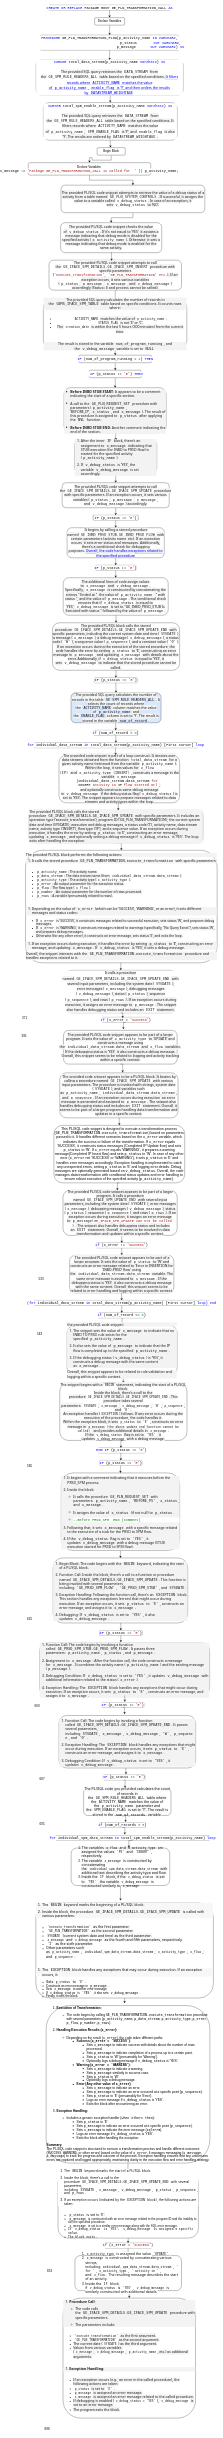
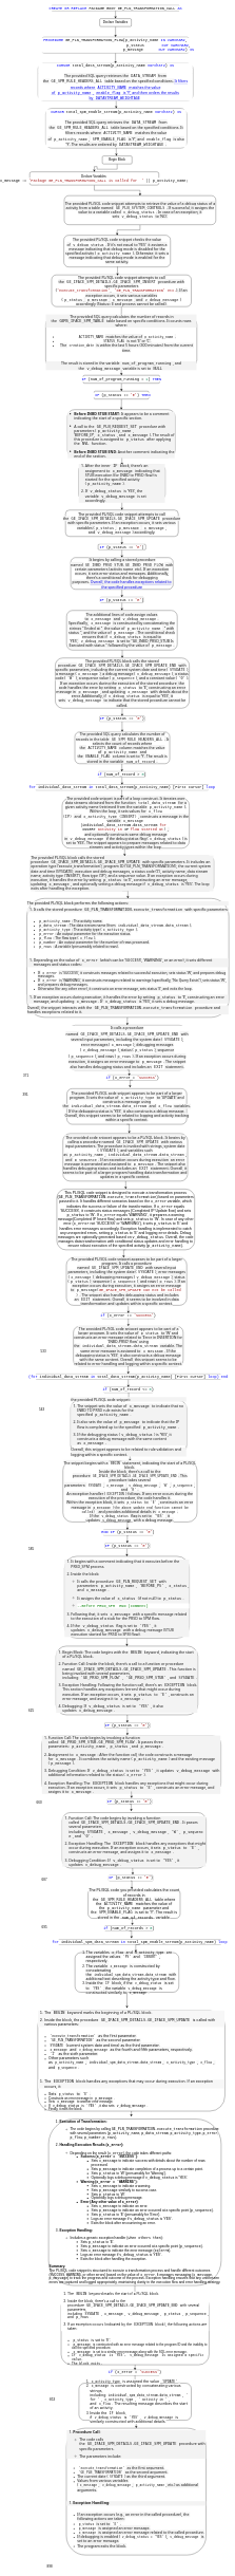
- <mxCell id="47" value="&lt;span style=&quot;color: rgba(0, 0, 0, 0.894); font-family: SegoeUIVariable, SegoeUI, &amp;quot;Segoe UI&amp;quot;, &amp;quot;Helvetica Neue&amp;quot;, Helvetica, &amp;quot;Microsoft YaHei&amp;quot;, &amp;quot;Meiryo UI&amp;quot;, Meiryo, &amp;quot;Arial Unicode MS&amp;quot;, sans-serif; font-size: 14px; text-align: left; background-color: rgb(243, 243, 243);&quot;&gt;The provided SQL query calculates the number of records in the table&amp;nbsp;&lt;/span&gt;&lt;code style=&quot;white-space-collapse: preserve; font-size: 14px; line-height: var(--cib-type-body1-line-height); font-variation-settings: var(--cib-type-body1-font-variation-settings); margin: 0px 2px; padding: 1px 4px; box-sizing: border-box; border: 1px solid var(--cib-color-stroke-neutral-primary); border-radius: var(--cib-border-radius-medium); background: var(--cib-color-syntax-background-surface); color: rgba(0, 0, 0, 0.894); text-align: left;&quot;&gt;GE_SPM_RULE_HEADERS_ALL&lt;/code&gt;&lt;span style=&quot;color: rgba(0, 0, 0, 0.894); font-family: SegoeUIVariable, SegoeUI, &amp;quot;Segoe UI&amp;quot;, &amp;quot;Helvetica Neue&amp;quot;, Helvetica, &amp;quot;Microsoft YaHei&amp;quot;, &amp;quot;Meiryo UI&amp;quot;, Meiryo, &amp;quot;Arial Unicode MS&amp;quot;, sans-serif; font-size: 14px; text-align: left; background-color: rgb(243, 243, 243);&quot;&gt;. It selects the count of records where the&amp;nbsp;&lt;/span&gt;&lt;code style=&quot;white-space-collapse: preserve; font-size: 14px; line-height: var(--cib-type-body1-line-height); font-variation-settings: var(--cib-type-body1-font-variation-settings); margin: 0px 2px; padding: 1px 4px; box-sizing: border-box; border: 1px solid var(--cib-color-stroke-neutral-primary); border-radius: var(--cib-border-radius-medium); background: var(--cib-color-syntax-background-surface); color: rgba(0, 0, 0, 0.894); text-align: left;&quot;&gt;ACTIVITY_NAME&lt;/code&gt;&lt;span style=&quot;color: rgba(0, 0, 0, 0.894); font-family: SegoeUIVariable, SegoeUI, &amp;quot;Segoe UI&amp;quot;, &amp;quot;Helvetica Neue&amp;quot;, Helvetica, &amp;quot;Microsoft YaHei&amp;quot;, &amp;quot;Meiryo UI&amp;quot;, Meiryo, &amp;quot;Arial Unicode MS&amp;quot;, sans-serif; font-size: 14px; text-align: left; background-color: rgb(243, 243, 243);&quot;&gt;&amp;nbsp;column matches the value of&amp;nbsp;&lt;/span&gt;&lt;code style=&quot;white-space-collapse: preserve; font-size: 14px; line-height: var(--cib-type-body1-line-height); font-variation-settings: var(--cib-type-body1-font-variation-settings); margin: 0px 2px; padding: 1px 4px; box-sizing: border-box; border: 1px solid var(--cib-color-stroke-neutral-primary); border-radius: var(--cib-border-radius-medium); background: var(--cib-color-syntax-background-surface); color: rgba(0, 0, 0, 0.894); text-align: left;&quot;&gt;p_activity_name&lt;/code&gt;&lt;span style=&quot;color: rgba(0, 0, 0, 0.894); font-family: SegoeUIVariable, SegoeUI, &amp;quot;Segoe UI&amp;quot;, &amp;quot;Helvetica Neue&amp;quot;, Helvetica, &amp;quot;Microsoft YaHei&amp;quot;, &amp;quot;Meiryo UI&amp;quot;, Meiryo, &amp;quot;Arial Unicode MS&amp;quot;, sans-serif; font-size: 14px; text-align: left; background-color: rgb(243, 243, 243);&quot;&gt;&amp;nbsp;and the&amp;nbsp;&lt;/span&gt;&lt;code style=&quot;white-space-collapse: preserve; font-size: 14px; line-height: var(--cib-type-body1-line-height); font-variation-settings: var(--cib-type-body1-font-variation-settings); margin: 0px 2px; padding: 1px 4px; box-sizing: border-box; border: 1px solid var(--cib-color-stroke-neutral-primary); border-radius: var(--cib-border-radius-medium); background: var(--cib-color-syntax-background-surface); color: rgba(0, 0, 0, 0.894); text-align: left;&quot;&gt;ENABLE_FLAG&lt;/code&gt;&lt;span style=&quot;color: rgba(0, 0, 0, 0.894); font-family: SegoeUIVariable, SegoeUI, &amp;quot;Segoe UI&amp;quot;, &amp;quot;Helvetica Neue&amp;quot;, Helvetica, &amp;quot;Microsoft YaHei&amp;quot;, &amp;quot;Meiryo UI&amp;quot;, Meiryo, &amp;quot;Arial Unicode MS&amp;quot;, sans-serif; font-size: 14px; text-align: left; background-color: rgb(243, 243, 243);&quot;&gt;&amp;nbsp;column is set to ‘Y’. The result is stored in the variable&amp;nbsp;&lt;/span&gt;&lt;code style=&quot;white-space-collapse: preserve; font-size: 14px; line-height: var(--cib-type-body1-line-height); font-variation-settings: var(--cib-type-body1-font-variation-settings); margin: 0px 2px; padding: 1px 4px; box-sizing: border-box; border: 1px solid var(--cib-color-stroke-neutral-primary); border-radius: var(--cib-border-radius-medium); background: var(--cib-color-syntax-background-surface); color: rgba(0, 0, 0, 0.894); text-align: left;&quot;&gt;num_of_record&lt;/code&gt;&lt;span style=&quot;color: rgba(0, 0, 0, 0.894); font-family: SegoeUIVariable, SegoeUI, &amp;quot;Segoe UI&amp;quot;, &amp;quot;Helvetica Neue&amp;quot;, Helvetica, &amp;quot;Microsoft YaHei&amp;quot;, &amp;quot;Meiryo UI&amp;quot;, Meiryo, &amp;quot;Arial Unicode MS&amp;quot;, sans-serif; font-size: 14px; text-align: left; background-color: rgb(243, 243, 243);&quot;&gt;.&lt;/span&gt;" style="rounded=1;whiteSpace=wrap;html=1;fillColor=#dae8fc;" parent="1" vertex="1"><mxGeometry x="227.65" y="2770" width="360" height="120" as="geometry" /></mxCell>
+ <mxCell id="47" value="&lt;span style=&quot;color: rgba(0, 0, 0, 0.894); font-family: SegoeUIVariable, SegoeUI, &amp;quot;Segoe UI&amp;quot;, &amp;quot;Helvetica Neue&amp;quot;, Helvetica, &amp;quot;Microsoft YaHei&amp;quot;, &amp;quot;Meiryo UI&amp;quot;, Meiryo, &amp;quot;Arial Unicode MS&amp;quot;, sans-serif; font-size: 14px; text-align: left; background-color: rgb(243, 243, 243);&quot;&gt;The provided SQL query calculates the number of records in the table&amp;nbsp;&lt;/span&gt;&lt;code style=&quot;white-space-collapse: preserve; font-size: 14px; line-height: var(--cib-type-body1-line-height); font-variation-settings: var(--cib-type-body1-font-variation-settings); margin: 0px 2px; padding: 1px 4px; box-sizing: border-box; border: 1px solid var(--cib-color-stroke-neutral-primary); border-radius: var(--cib-border-radius-medium); background: var(--cib-color-syntax-background-surface); color: rgba(0, 0, 0, 0.894); text-align: left;&quot;&gt;GE_SPM_RULE_HEADERS_ALL&lt;/code&gt;&lt;span style=&quot;color: rgba(0, 0, 0, 0.894); font-family: SegoeUIVariable, SegoeUI, &amp;quot;Segoe UI&amp;quot;, &amp;quot;Helvetica Neue&amp;quot;, Helvetica, &amp;quot;Microsoft YaHei&amp;quot;, &amp;quot;Meiryo UI&amp;quot;, Meiryo, &amp;quot;Arial Unicode MS&amp;quot;, sans-serif; font-size: 14px; text-align: left; background-color: rgb(243, 243, 243);&quot;&gt;. It selects the count of records where the&amp;nbsp;&lt;/span&gt;&lt;code style=&quot;white-space-collapse: preserve; font-size: 14px; line-height: var(--cib-type-body1-line-height); font-variation-settings: var(--cib-type-body1-font-variation-settings); margin: 0px 2px; padding: 1px 4px; box-sizing: border-box; border: 1px solid var(--cib-color-stroke-neutral-primary); border-radius: var(--cib-border-radius-medium); background: var(--cib-color-syntax-background-surface); color: rgba(0, 0, 0, 0.894); text-align: left;&quot;&gt;ACTIVITY_NAME&lt;/code&gt;&lt;span style=&quot;color: rgba(0, 0, 0, 0.894); font-family: SegoeUIVariable, SegoeUI, &amp;quot;Segoe UI&amp;quot;, &amp;quot;Helvetica Neue&amp;quot;, Helvetica, &amp;quot;Microsoft YaHei&amp;quot;, &amp;quot;Meiryo UI&amp;quot;, Meiryo, &amp;quot;Arial Unicode MS&amp;quot;, sans-serif; font-size: 14px; text-align: left; background-color: rgb(243, 243, 243);&quot;&gt;&amp;nbsp;column matches the value of&amp;nbsp;&lt;/span&gt;&lt;code style=&quot;white-space-collapse: preserve; font-size: 14px; line-height: var(--cib-type-body1-line-height); font-variation-settings: var(--cib-type-body1-font-variation-settings); margin: 0px 2px; padding: 1px 4px; box-sizing: border-box; border: 1px solid var(--cib-color-stroke-neutral-primary); border-radius: var(--cib-border-radius-medium); background: var(--cib-color-syntax-background-surface); color: rgba(0, 0, 0, 0.894); text-align: left;&quot;&gt;p_activity_name&lt;/code&gt;&lt;span style=&quot;color: rgba(0, 0, 0, 0.894); font-family: SegoeUIVariable, SegoeUI, &amp;quot;Segoe UI&amp;quot;, &amp;quot;Helvetica Neue&amp;quot;, Helvetica, &amp;quot;Microsoft YaHei&amp;quot;, &amp;quot;Meiryo UI&amp;quot;, Meiryo, &amp;quot;Arial Unicode MS&amp;quot;, sans-serif; font-size: 14px; text-align: left; background-color: rgb(243, 243, 243);&quot;&gt;&amp;nbsp;and the&amp;nbsp;&lt;/span&gt;&lt;code style=&quot;white-space-collapse: preserve; font-size: 14px; line-height: var(--cib-type-body1-line-height); font-variation-settings: var(--cib-type-body1-font-variation-settings); margin: 0px 2px; padding: 1px 4px; box-sizing: border-box; border: 1px solid var(--cib-color-stroke-neutral-primary); border-radius: var(--cib-border-radius-medium); background: var(--cib-color-syntax-background-surface); color: rgba(0, 0, 0, 0.894); text-align: left;&quot;&gt;ENABLE_FLAG&lt;/code&gt;&lt;span style=&quot;color: rgba(0, 0, 0, 0.894); font-family: SegoeUIVariable, SegoeUI, &amp;quot;Segoe UI&amp;quot;, &amp;quot;Helvetica Neue&amp;quot;, Helvetica, &amp;quot;Microsoft YaHei&amp;quot;, &amp;quot;Meiryo UI&amp;quot;, Meiryo, &amp;quot;Arial Unicode MS&amp;quot;, sans-serif; font-size: 14px; text-align: left; background-color: rgb(243, 243, 243);&quot;&gt;&amp;nbsp;column is set to ‘Y’. The result is stored in the variable&amp;nbsp;&lt;/span&gt;&lt;code style=&quot;white-space-collapse: preserve; font-size: 14px; line-height: var(--cib-type-body1-line-height); font-variation-settings: var(--cib-type-body1-font-variation-settings); margin: 0px 2px; padding: 1px 4px; box-sizing: border-box; border: 1px solid var(--cib-color-stroke-neutral-primary); border-radius: var(--cib-border-radius-medium); background: var(--cib-color-syntax-background-surface); color: rgba(0, 0, 0, 0.894); text-align: left;&quot;&gt;num_of_record&lt;/code&gt;&lt;span style=&quot;color: rgba(0, 0, 0, 0.894); font-family: SegoeUIVariable, SegoeUI, &amp;quot;Segoe UI&amp;quot;, &amp;quot;Helvetica Neue&amp;quot;, Helvetica, &amp;quot;Microsoft YaHei&amp;quot;, &amp;quot;Meiryo UI&amp;quot;, Meiryo, &amp;quot;Arial Unicode MS&amp;quot;, sans-serif; font-size: 14px; text-align: left; background-color: rgb(243, 243, 243);&quot;&gt;.&lt;/span&gt;" style="rounded=1;whiteSpace=wrap;html=1;" parent="1" vertex="1"><mxGeometry x="227.65" y="2770" width="360" height="120" as="geometry" /></mxCell>
